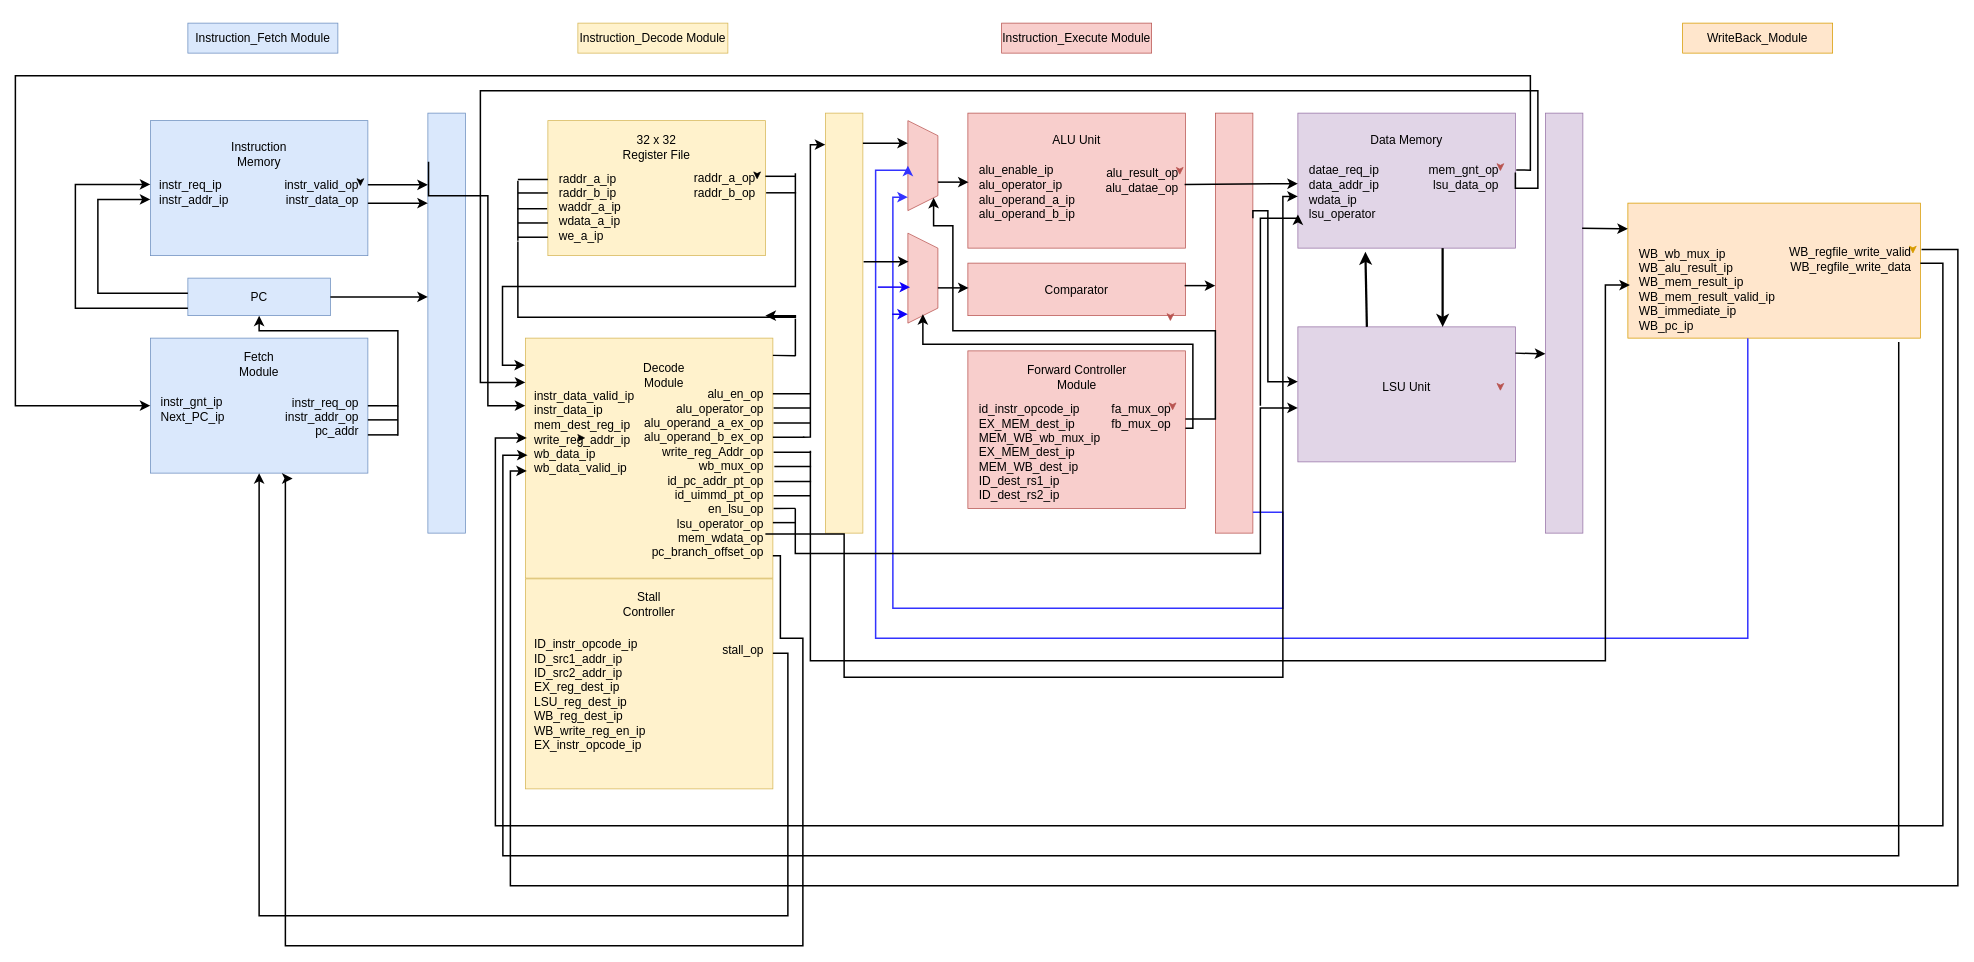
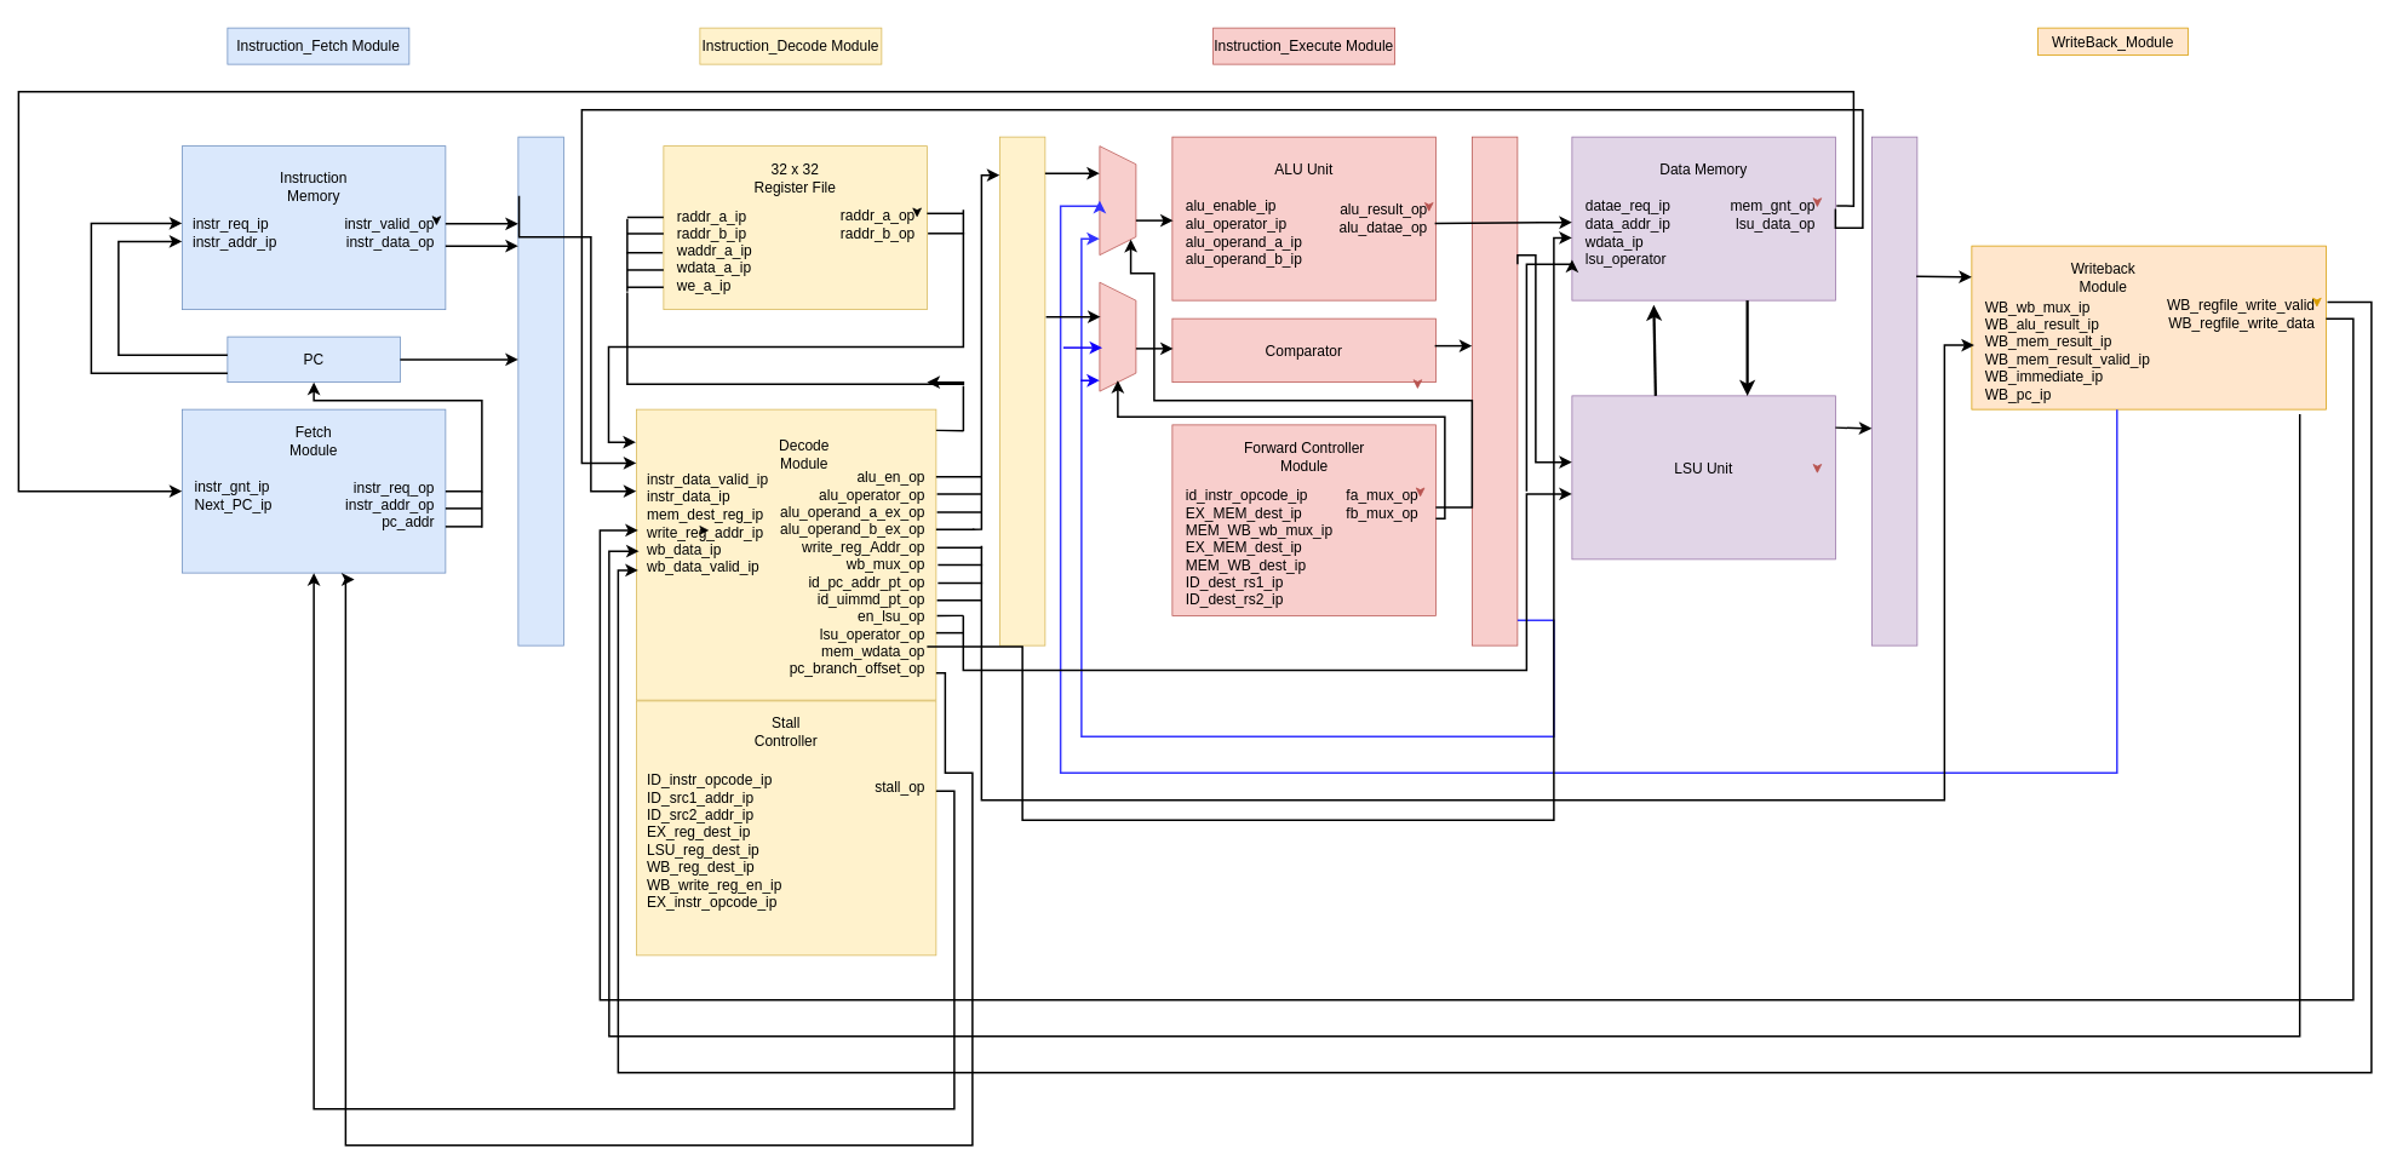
- <mxCell id="60" value="WriteBack_Module" style="text;strokeColor=#d79b00;align=center;fillColor=#ffe6cc;html=1;verticalAlign=middle;whiteSpace=wrap;rounded=0;fontSize=16;" parent="1" vertex="1"><mxGeometry x="2243" y="30" width="200" height="40" as="geometry" /></mxCell>
+ <mxCell id="60" value="WriteBack_Module" style="text;strokeColor=#d79b00;align=center;fillColor=#ffe6cc;html=1;verticalAlign=middle;whiteSpace=wrap;rounded=0;fontSize=16;" parent="1" vertex="1"><mxGeometry x="2243" y="30" width="165" height="30" as="geometry" /></mxCell>
+ <mxCell id="65" value="Writeback Module" style="text;align=center;html=1;verticalAlign=middle;whiteSpace=wrap;rounded=0;fontSize=16;" parent="1" vertex="1"><mxGeometry x="2265" y="290" width="100" height="30" as="geometry" /></mxCell>
